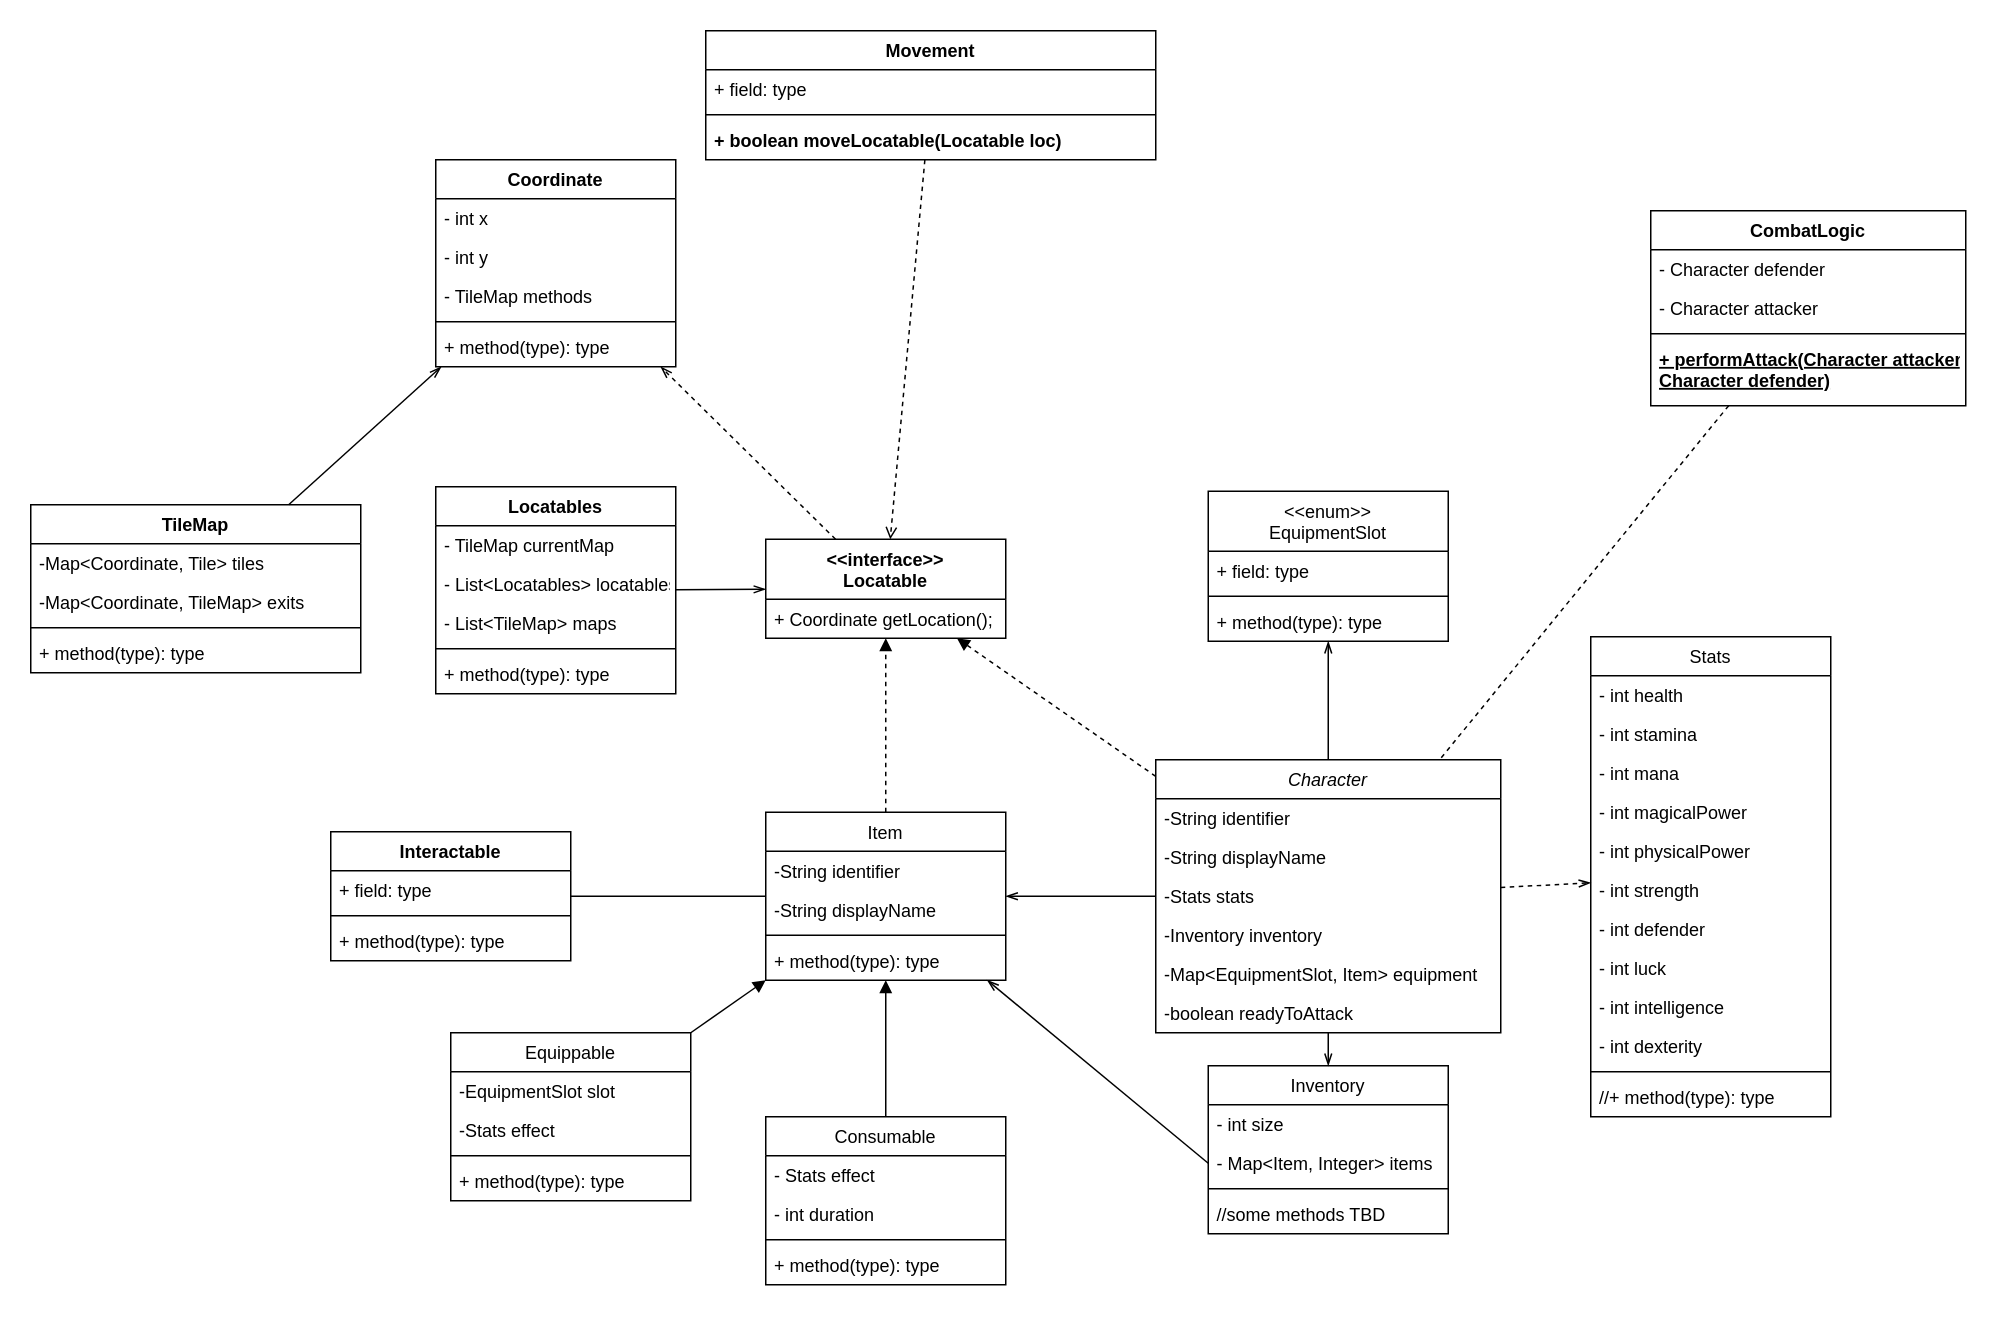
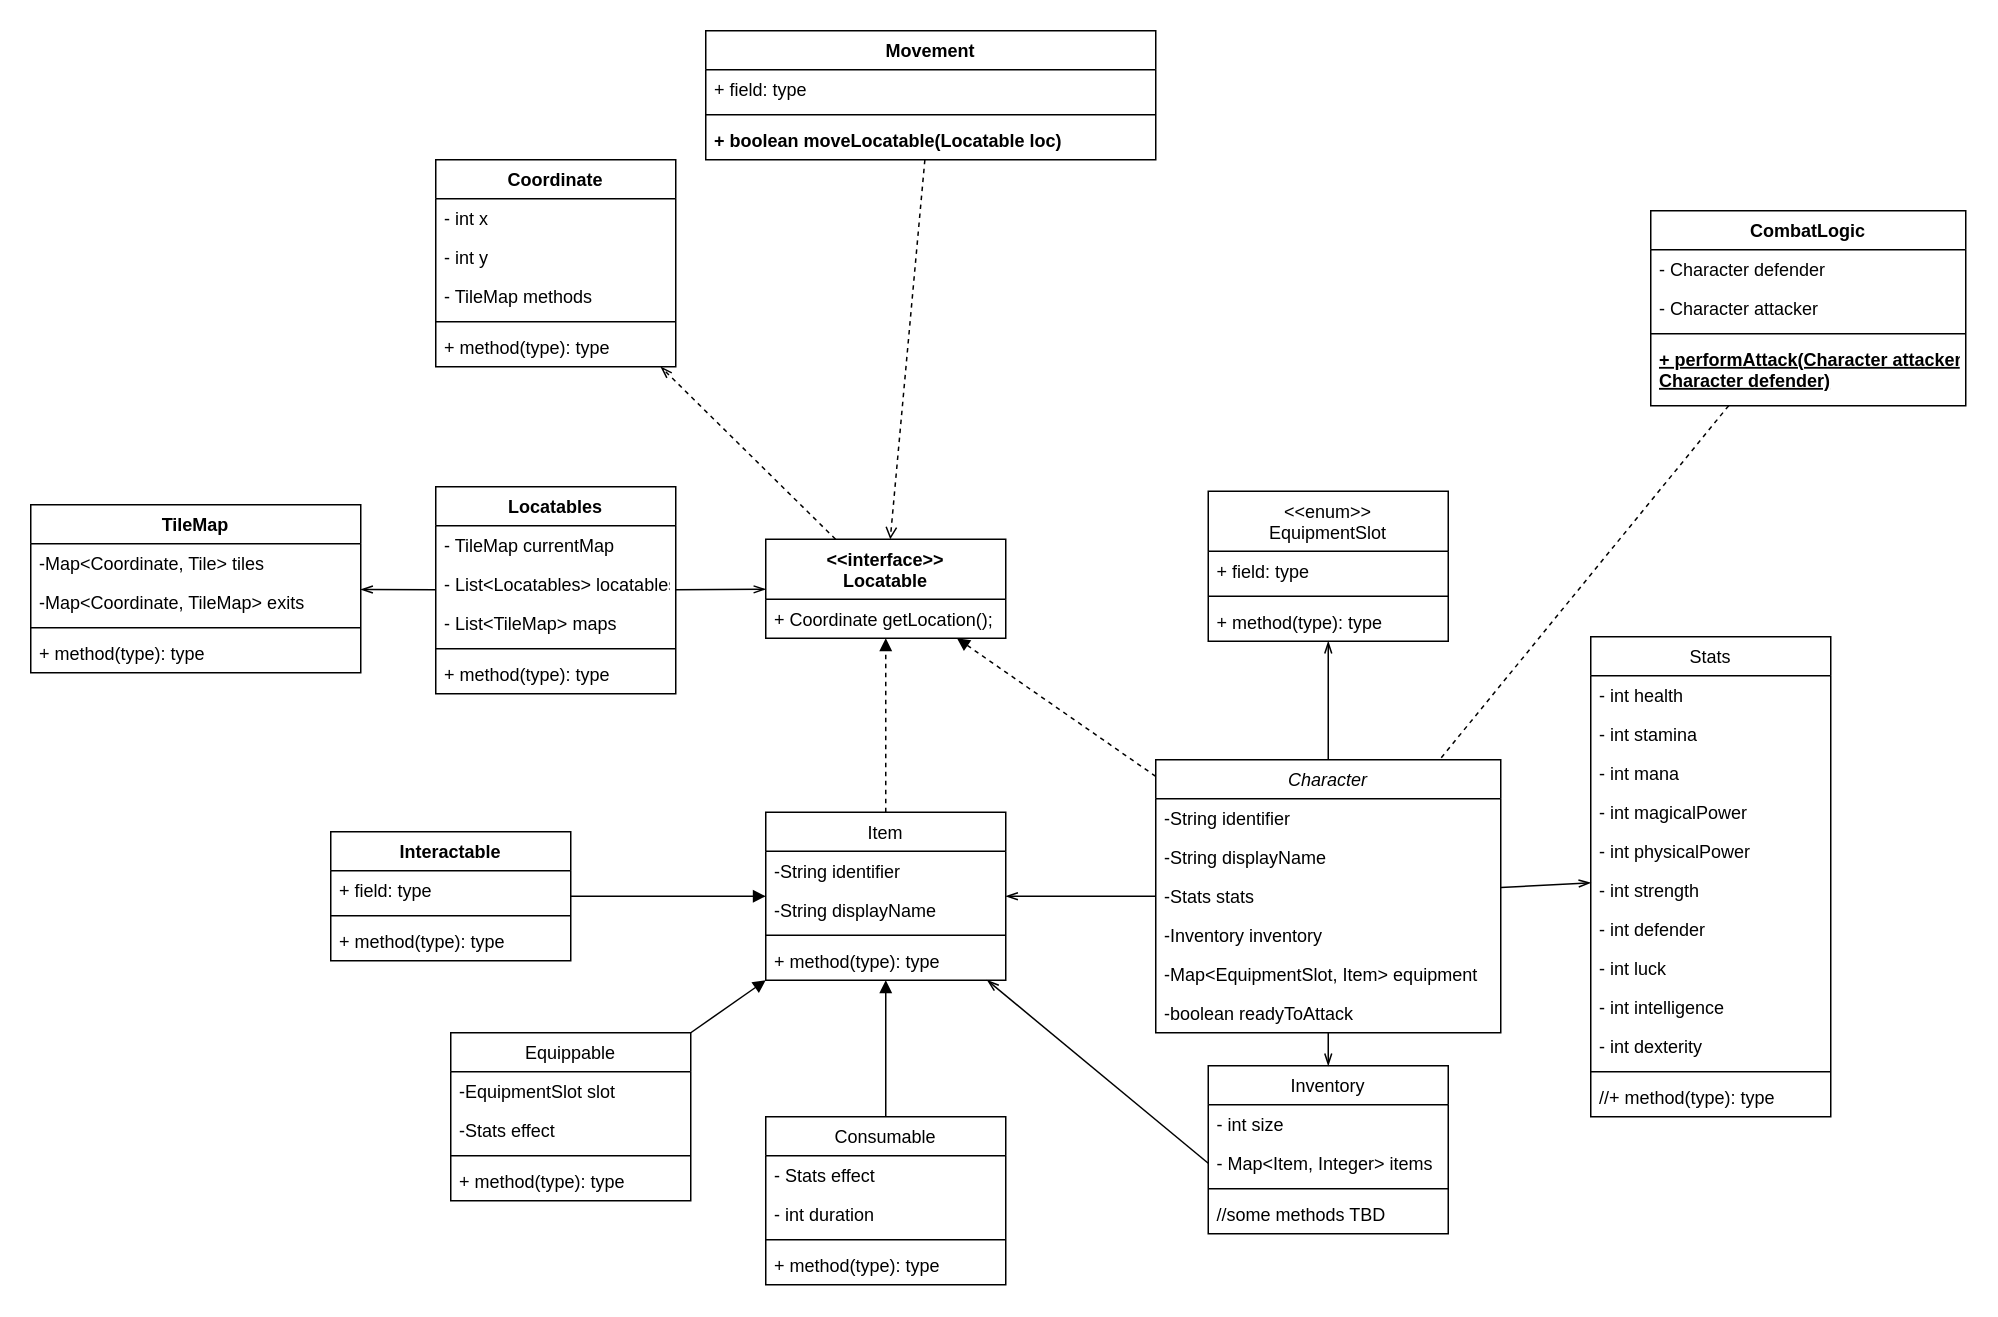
- <mxCell id="76" style="edgeStyle=none;rounded=0;orthogonalLoop=1;jettySize=auto;html=1;startSize=40;endArrow=openThin;endFill=0;" edge="1" parent="1" source="64" target="69"><mxGeometry relative="1" as="geometry"><mxPoint x="470" y="412.636" as="sourcePoint" /><mxPoint x="530" y="412.364" as="targetPoint" /></mxGeometry></mxCell>
+ <mxCell id="75" style="edgeStyle=none;rounded=0;orthogonalLoop=1;jettySize=auto;html=1;startSize=40;endArrow=openThin;endFill=0;" edge="1" parent="1" source="55" target="64"><mxGeometry relative="1" as="geometry"><mxPoint x="460" y="402.636" as="sourcePoint" /><mxPoint x="520" y="402.364" as="targetPoint" /></mxGeometry></mxCell>
- <mxCell id="24" style="rounded=0;orthogonalLoop=1;jettySize=auto;html=1;endArrow=openThin;endFill=0;dashed=1;" edge="1" parent="1" source="4" target="11"><mxGeometry relative="1" as="geometry" /></mxCell>
+ <mxCell id="24" style="rounded=0;orthogonalLoop=1;jettySize=auto;html=1;endArrow=openThin;endFill=0;" edge="1" parent="1" source="4" target="11"><mxGeometry relative="1" as="geometry" /></mxCell>
- <mxCell id="93" style="edgeStyle=none;rounded=0;orthogonalLoop=1;jettySize=auto;html=1;startSize=40;endArrow=none;endFill=1;" edge="1" parent="1" source="89" target="36"><mxGeometry relative="1" as="geometry"><mxPoint x="470" y="698" as="sourcePoint" /><mxPoint x="520" y="663" as="targetPoint" /></mxGeometry></mxCell>
+ <mxCell id="93" style="edgeStyle=none;rounded=0;orthogonalLoop=1;jettySize=auto;html=1;startSize=40;endArrow=block;endFill=1;" edge="1" parent="1" source="89" target="36"><mxGeometry relative="1" as="geometry"><mxPoint x="470" y="698" as="sourcePoint" /><mxPoint x="520" y="663" as="targetPoint" /></mxGeometry></mxCell>
